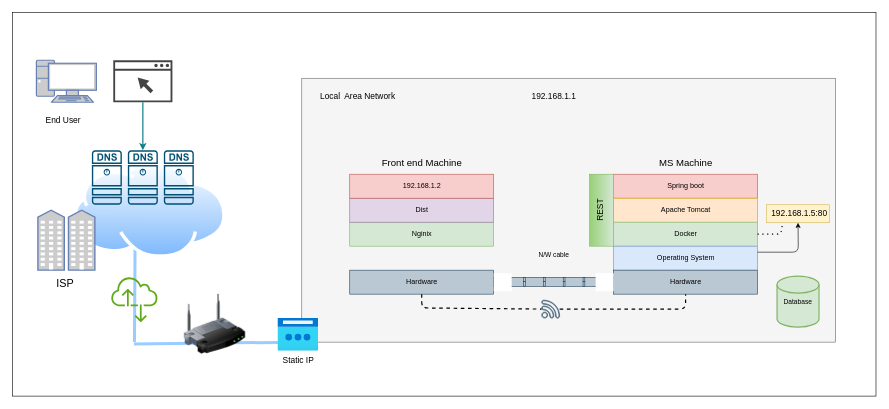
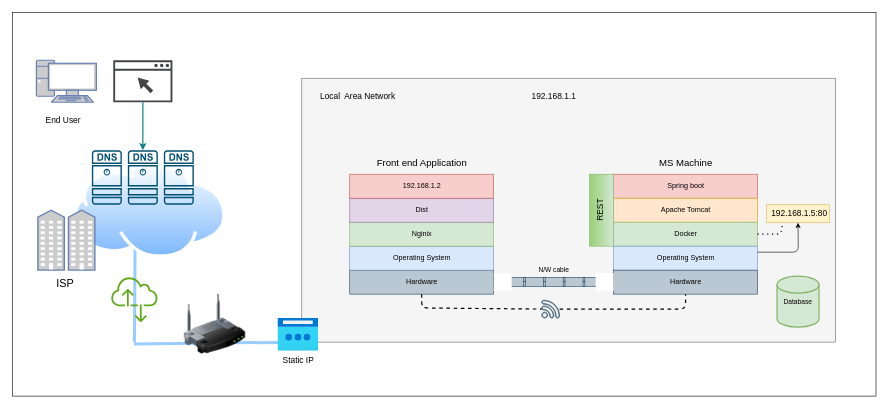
- <mxCell id="17" value="&lt;font face=&quot;Helvetica&quot;&gt;Front end Machine&lt;/font&gt;" style="text;html=1;strokeColor=none;fillColor=none;align=center;verticalAlign=middle;whiteSpace=wrap;rounded=0;glass=0;fontSize=16;fontFamily=Verdana;" parent="1" vertex="1"><mxGeometry x="612.5" y="260" width="180" height="20" as="geometry" /></mxCell>
+ <mxCell id="17" value="&lt;font face=&quot;Helvetica&quot;&gt;Front end Application&lt;/font&gt;" style="text;html=1;strokeColor=none;fillColor=none;align=center;verticalAlign=middle;whiteSpace=wrap;rounded=0;glass=0;fontSize=16;fontFamily=Verdana;" parent="1" vertex="1"><mxGeometry x="612.5" y="260" width="180" height="20" as="geometry" /></mxCell>
- <mxCell id="18" value="N/W cable" style="text;html=1;strokeColor=none;fillColor=none;align=center;verticalAlign=middle;whiteSpace=wrap;rounded=0;glass=0;fontFamily=Helvetica;fontSize=11;" parent="1" vertex="1"><mxGeometry x="877.5" y="415" width="90" height="20" as="geometry" /></mxCell>
+ <mxCell id="18" value="N/W cable" style="text;html=1;strokeColor=none;fillColor=none;align=center;verticalAlign=middle;whiteSpace=wrap;rounded=0;glass=0;fontFamily=Helvetica;fontSize=11;" parent="1" vertex="1"><mxGeometry x="877.5" y="440" width="90" height="20" as="geometry" /></mxCell>
+ <mxCell id="12" value="Operating System" style="rounded=0;whiteSpace=wrap;html=1;fillColor=#dae8fc;strokeColor=#6c8ebf;" parent="1" vertex="1"><mxGeometry x="582.5" y="410" width="240" height="40" as="geometry" /></mxCell>
